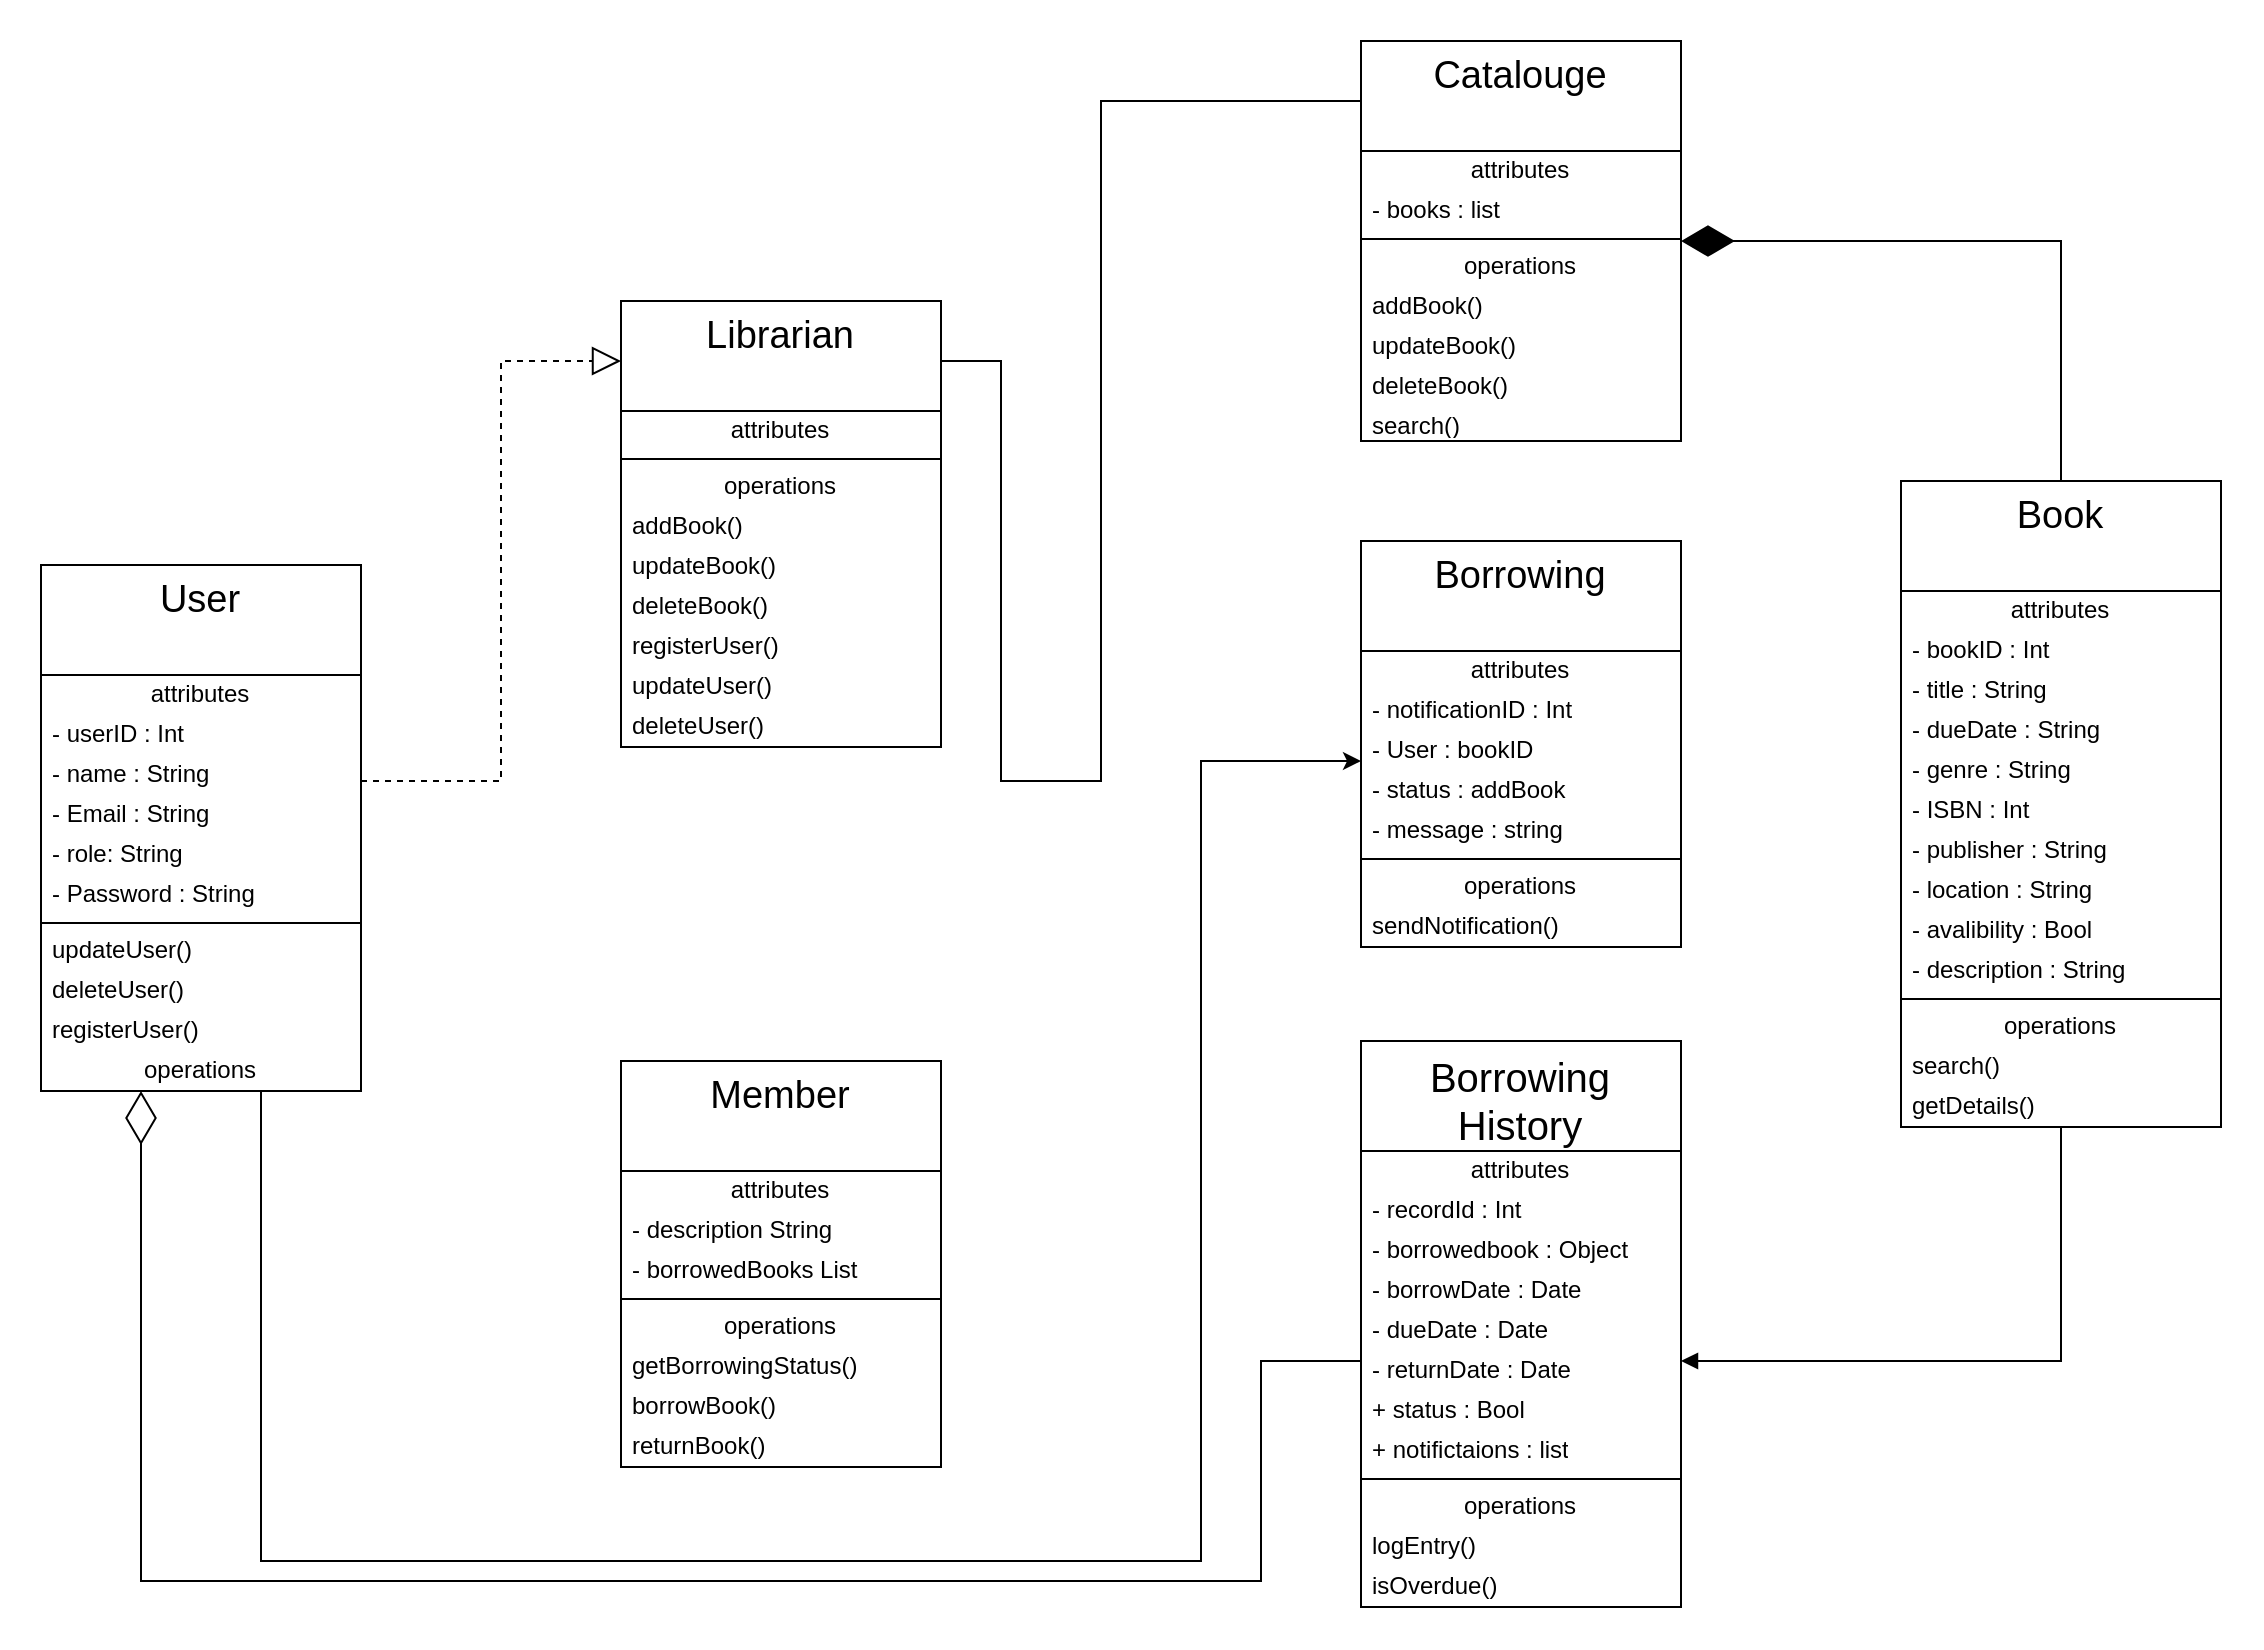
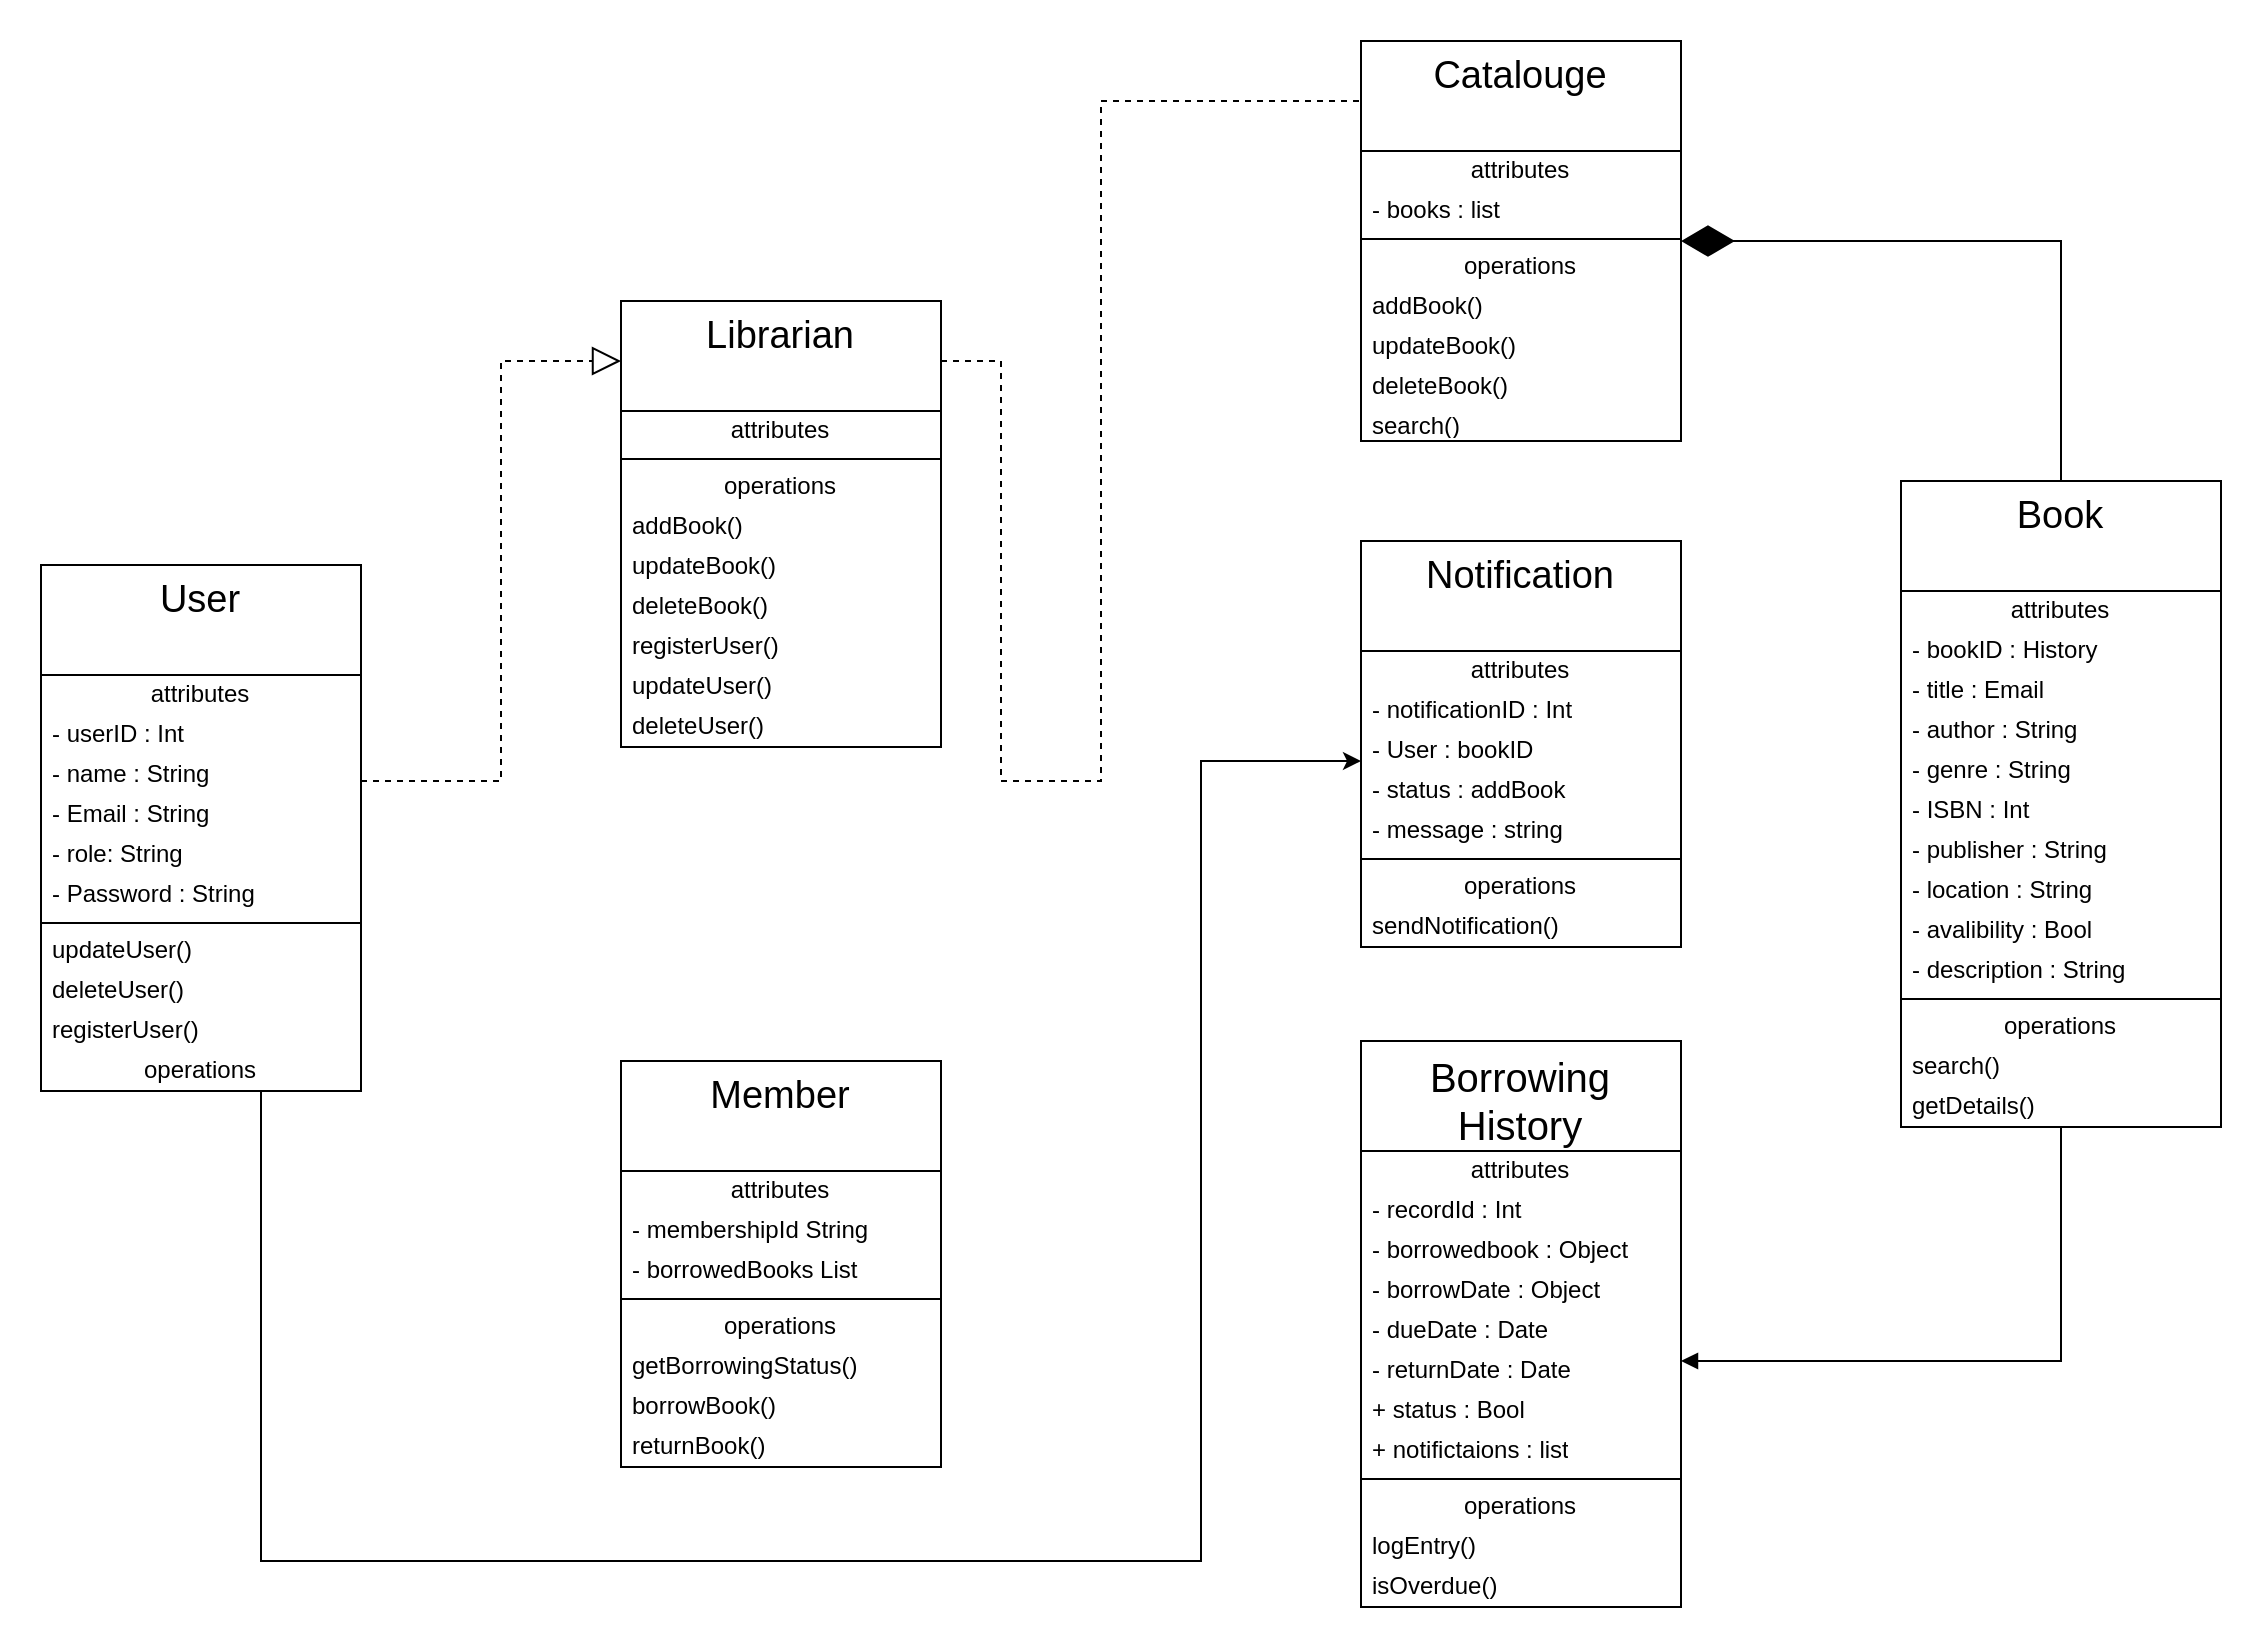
- <mxCell id="57" value="&lt;font style=&quot;font-size: 19px;&quot;&gt;Borrowing&lt;/font&gt;" style="swimlane;fontStyle=0;align=center;verticalAlign=top;childLayout=stackLayout;horizontal=1;startSize=55;horizontalStack=0;resizeParent=1;resizeParentMax=0;resizeLast=0;collapsible=0;marginBottom=0;html=1;whiteSpace=wrap;rounded=0;" parent="1" vertex="1"><mxGeometry x="680" y="270" width="160" height="203" as="geometry" /></mxCell>
+ <mxCell id="57" value="&lt;font style=&quot;font-size: 19px;&quot;&gt;Notification&lt;/font&gt;" style="swimlane;fontStyle=0;align=center;verticalAlign=top;childLayout=stackLayout;horizontal=1;startSize=55;horizontalStack=0;resizeParent=1;resizeParentMax=0;resizeLast=0;collapsible=0;marginBottom=0;html=1;whiteSpace=wrap;rounded=0;" parent="1" vertex="1"><mxGeometry x="680" y="270" width="160" height="203" as="geometry" /></mxCell>
- <mxCell id="83" value="" style="endArrow=none;html=1;edgeStyle=orthogonalEdgeStyle;rounded=0;" parent="1" source="23" target="48" edge="1"><mxGeometry relative="1" as="geometry"><mxPoint x="390" y="231" as="sourcePoint" /><mxPoint x="620" y="240" as="targetPoint" /><Array as="points"><mxPoint x="500" y="180" /><mxPoint x="500" y="390" /><mxPoint x="550" y="390" /><mxPoint x="550" y="50" /></Array></mxGeometry></mxCell>
+ <mxCell id="83" value="" style="endArrow=none;html=1;edgeStyle=orthogonalEdgeStyle;rounded=0;dashed=1;" parent="1" source="23" target="48" edge="1"><mxGeometry relative="1" as="geometry"><mxPoint x="390" y="231" as="sourcePoint" /><mxPoint x="620" y="240" as="targetPoint" /><Array as="points"><mxPoint x="500" y="180" /><mxPoint x="500" y="390" /><mxPoint x="550" y="390" /><mxPoint x="550" y="50" /></Array></mxGeometry></mxCell>
- <mxCell id="35" value="&lt;span style=&quot;color: rgb(0, 0, 0);&quot;&gt;- bookID : Int&lt;/span&gt;" style="text;html=1;strokeColor=none;fillColor=none;align=left;verticalAlign=middle;spacingLeft=4;spacingRight=4;overflow=hidden;rotatable=0;points=[[0,0.5],[1,0.5]];portConstraint=eastwest;whiteSpace=wrap;rounded=0;" parent="33" vertex="1"><mxGeometry y="75" width="160" height="20" as="geometry" /></mxCell>
+ <mxCell id="35" value="&lt;span style=&quot;color: rgb(0, 0, 0);&quot;&gt;- bookID : History&lt;/span&gt;" style="text;html=1;strokeColor=none;fillColor=none;align=left;verticalAlign=middle;spacingLeft=4;spacingRight=4;overflow=hidden;rotatable=0;points=[[0,0.5],[1,0.5]];portConstraint=eastwest;whiteSpace=wrap;rounded=0;" parent="33" vertex="1"><mxGeometry y="75" width="160" height="20" as="geometry" /></mxCell>
- <mxCell id="36" value="&lt;span style=&quot;color: rgb(0, 0, 0);&quot;&gt;- title : String&lt;/span&gt;" style="text;html=1;strokeColor=none;fillColor=none;align=left;verticalAlign=middle;spacingLeft=4;spacingRight=4;overflow=hidden;rotatable=0;points=[[0,0.5],[1,0.5]];portConstraint=eastwest;whiteSpace=wrap;rounded=0;" parent="33" vertex="1"><mxGeometry y="95" width="160" height="20" as="geometry" /></mxCell>
+ <mxCell id="36" value="&lt;span style=&quot;color: rgb(0, 0, 0);&quot;&gt;- title : Email&lt;/span&gt;" style="text;html=1;strokeColor=none;fillColor=none;align=left;verticalAlign=middle;spacingLeft=4;spacingRight=4;overflow=hidden;rotatable=0;points=[[0,0.5],[1,0.5]];portConstraint=eastwest;whiteSpace=wrap;rounded=0;" parent="33" vertex="1"><mxGeometry y="95" width="160" height="20" as="geometry" /></mxCell>
- <mxCell id="37" value="&lt;span style=&quot;color: rgb(0, 0, 0);&quot;&gt;- dueDate&amp;nbsp;&lt;/span&gt;&lt;span style=&quot;color: rgb(0, 0, 0);&quot;&gt;: String&lt;/span&gt;" style="text;html=1;strokeColor=none;fillColor=none;align=left;verticalAlign=middle;spacingLeft=4;spacingRight=4;overflow=hidden;rotatable=0;points=[[0,0.5],[1,0.5]];portConstraint=eastwest;whiteSpace=wrap;rounded=0;" parent="33" vertex="1"><mxGeometry y="115" width="160" height="20" as="geometry" /></mxCell>
+ <mxCell id="37" value="&lt;span style=&quot;color: rgb(0, 0, 0);&quot;&gt;- author&amp;nbsp;&lt;/span&gt;&lt;span style=&quot;color: rgb(0, 0, 0);&quot;&gt;: String&lt;/span&gt;" style="text;html=1;strokeColor=none;fillColor=none;align=left;verticalAlign=middle;spacingLeft=4;spacingRight=4;overflow=hidden;rotatable=0;points=[[0,0.5],[1,0.5]];portConstraint=eastwest;whiteSpace=wrap;rounded=0;" parent="33" vertex="1"><mxGeometry y="115" width="160" height="20" as="geometry" /></mxCell>
- <mxCell id="16" value="- description String" style="text;html=1;strokeColor=none;fillColor=none;align=left;verticalAlign=middle;spacingLeft=4;spacingRight=4;overflow=hidden;rotatable=0;points=[[0,0.5],[1,0.5]];portConstraint=eastwest;whiteSpace=wrap;rounded=0;" parent="14" vertex="1"><mxGeometry y="75" width="160" height="20" as="geometry" /></mxCell>
+ <mxCell id="16" value="- membershipId String" style="text;html=1;strokeColor=none;fillColor=none;align=left;verticalAlign=middle;spacingLeft=4;spacingRight=4;overflow=hidden;rotatable=0;points=[[0,0.5],[1,0.5]];portConstraint=eastwest;whiteSpace=wrap;rounded=0;" parent="14" vertex="1"><mxGeometry y="75" width="160" height="20" as="geometry" /></mxCell>
- <mxCell id="70" value="- borrowDate : Date" style="text;html=1;strokeColor=none;fillColor=none;align=left;verticalAlign=middle;spacingLeft=4;spacingRight=4;overflow=hidden;rotatable=0;points=[[0,0.5],[1,0.5]];portConstraint=eastwest;whiteSpace=wrap;rounded=0;" parent="66" vertex="1"><mxGeometry y="115" width="160" height="20" as="geometry" /></mxCell>
+ <mxCell id="70" value="- borrowDate : Object" style="text;html=1;strokeColor=none;fillColor=none;align=left;verticalAlign=middle;spacingLeft=4;spacingRight=4;overflow=hidden;rotatable=0;points=[[0,0.5],[1,0.5]];portConstraint=eastwest;whiteSpace=wrap;rounded=0;" parent="66" vertex="1"><mxGeometry y="115" width="160" height="20" as="geometry" /></mxCell>
- <mxCell id="81" value="" style="endArrow=diamondThin;endFill=0;endSize=24;html=1;edgeStyle=orthogonalEdgeStyle;rounded=0;" parent="1" source="66" target="2" edge="1"><mxGeometry width="160" relative="1" as="geometry"><mxPoint x="210" y="597.5" as="sourcePoint" /><mxPoint x="310" y="430" as="targetPoint" /><Array as="points"><mxPoint x="630" y="680" /><mxPoint x="630" y="790" /><mxPoint x="70" y="790" /></Array></mxGeometry></mxCell>
